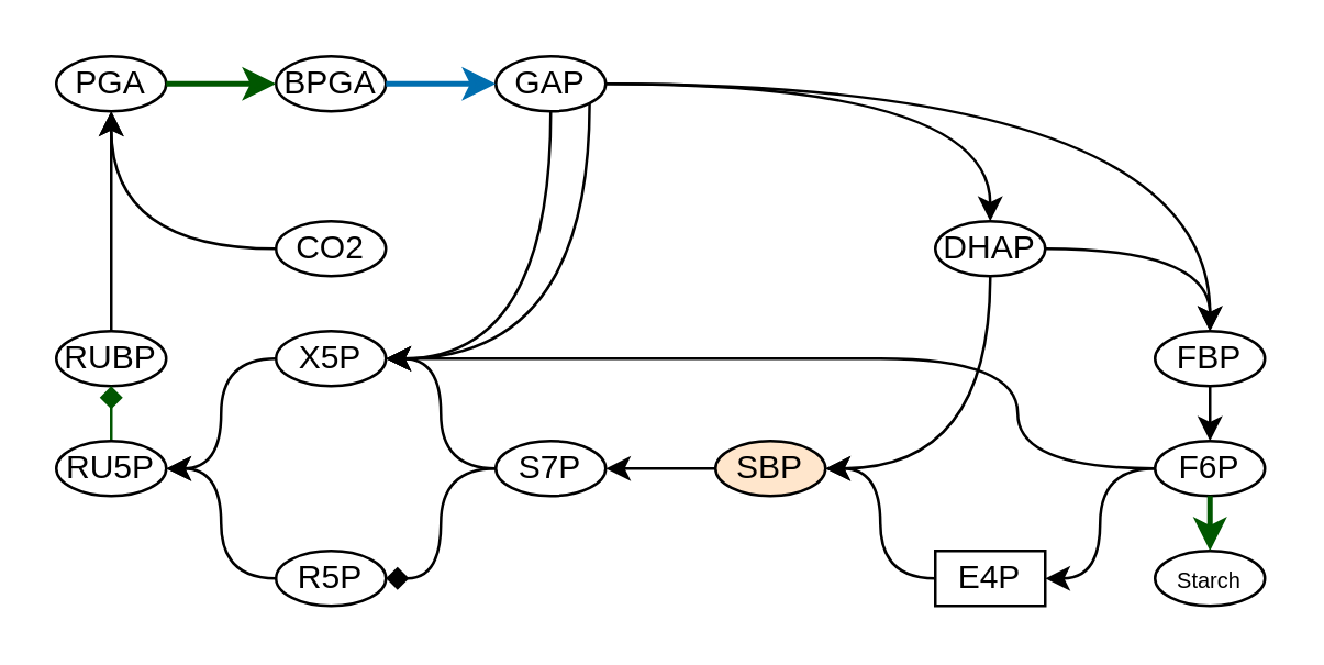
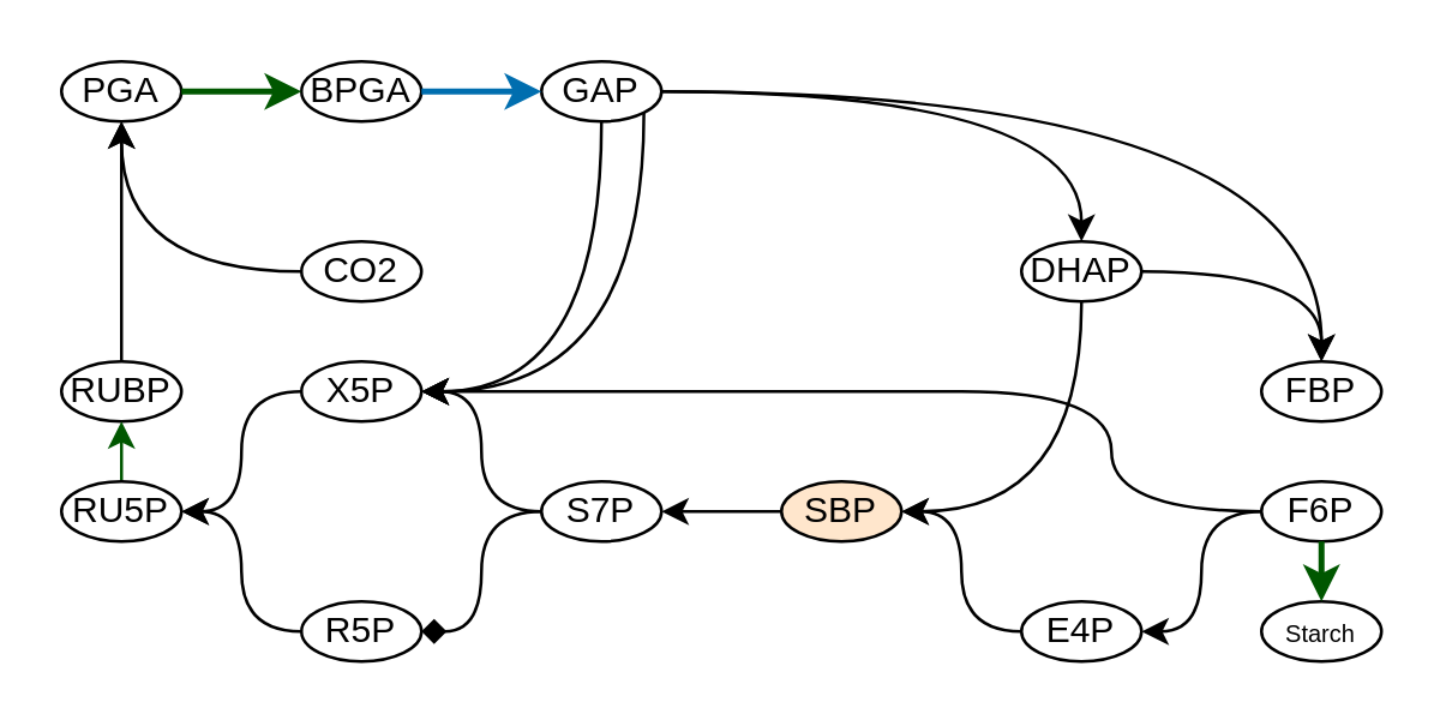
- <mxCell id="19" value="" style="edgeStyle=orthogonalEdgeStyle;rounded=0;orthogonalLoop=1;jettySize=auto;html=1;exitX=0.5;exitY=1;exitDx=0;exitDy=0;entryX=0.5;entryY=0;entryDx=0;entryDy=0;strokeColor=#000000;curved=1;" parent="1" source="10" target="18" edge="1"><mxGeometry x="40" y="50" as="geometry" /></mxCell>
- <mxCell id="21" value="" style="edgeStyle=orthogonalEdgeStyle;rounded=0;orthogonalLoop=1;jettySize=auto;html=1;exitX=0.5;exitY=0;exitDx=0;exitDy=0;curved=1;strokeColor=#005700;endArrow=diamond;" parent="1" source="22" target="14" edge="1"><mxGeometry x="40" y="50" as="geometry" /></mxCell>
+ <mxCell id="21" value="" style="edgeStyle=orthogonalEdgeStyle;rounded=0;orthogonalLoop=1;jettySize=auto;html=1;exitX=0.5;exitY=0;exitDx=0;exitDy=0;curved=1;strokeColor=#005700;" parent="1" source="22" target="14" edge="1"><mxGeometry x="40" y="50" as="geometry" /></mxCell>
- <mxCell id="29" value="E4P" style="whiteSpace=wrap;html=1;strokeColor=#000000;strokeWidth=1;rounded=0;" parent="1" vertex="1"><mxGeometry x="340" y="200" width="40" height="20" as="geometry" /></mxCell>
+ <mxCell id="29" value="E4P" style="ellipse;whiteSpace=wrap;html=1;strokeColor=#000000;strokeWidth=1;" parent="1" vertex="1"><mxGeometry x="340" y="200" width="40" height="20" as="geometry" /></mxCell>
